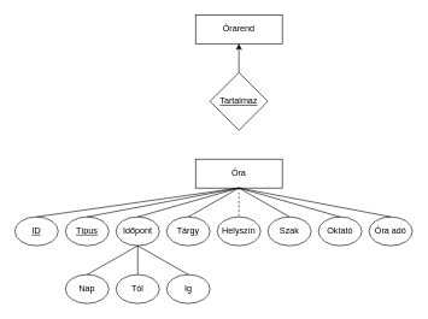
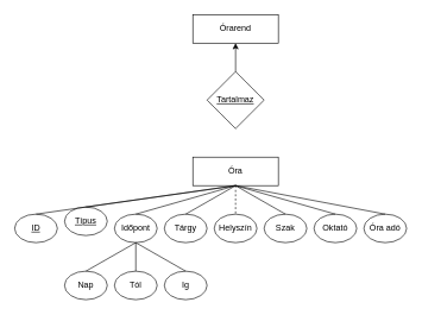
- <mxCell id="24" value="&lt;u&gt;Típus&lt;/u&gt;" style="ellipse;whiteSpace=wrap;html=1;align=center;" vertex="1" parent="1"><mxGeometry x="90" y="300" width="60" height="40" as="geometry" /></mxCell>
+ <mxCell id="24" value="&lt;u&gt;Típus&lt;/u&gt;" style="ellipse;whiteSpace=wrap;html=1;align=center;" vertex="1" parent="1"><mxGeometry x="90" y="290" width="60" height="40" as="geometry" /></mxCell>
